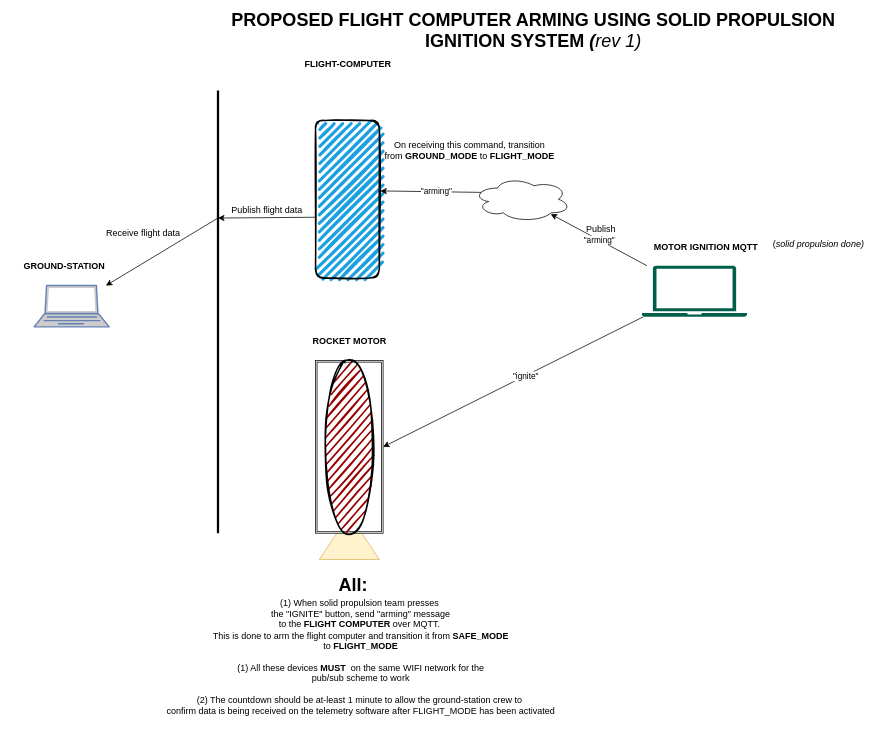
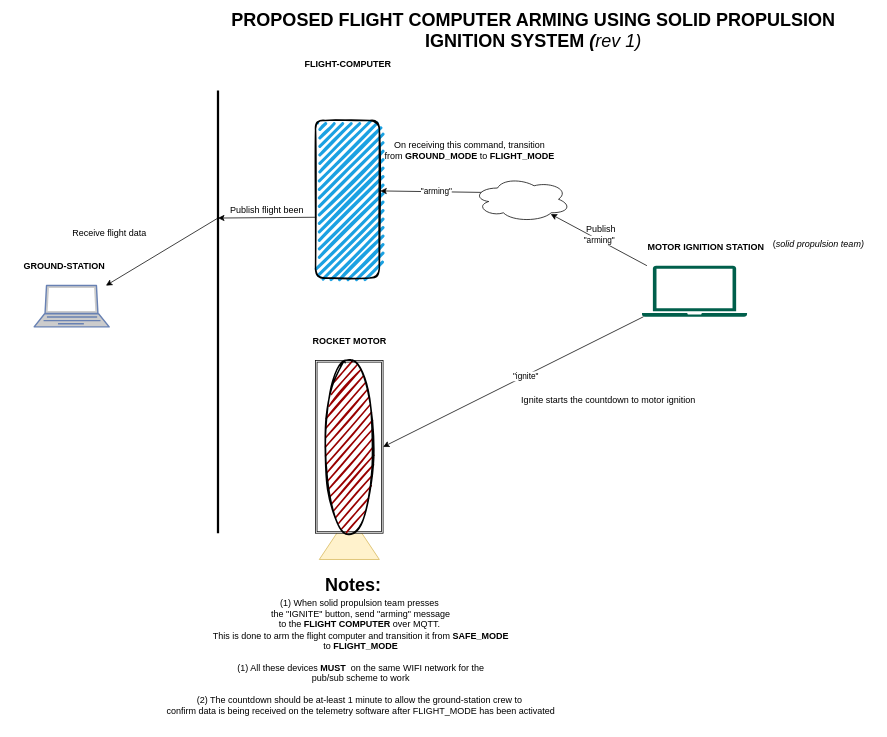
- <mxCell id="27" value="Publish flight data" style="text;html=1;align=center;verticalAlign=middle;resizable=0;points=[];autosize=1;strokeColor=none;fillColor=none;" vertex="1" parent="1"><mxGeometry x="295" y="265" width="120" height="30" as="geometry" /></mxCell>
+ <mxCell id="27" value="Publish flight been" style="text;html=1;align=center;verticalAlign=middle;resizable=0;points=[];autosize=1;strokeColor=none;fillColor=none;" vertex="1" parent="1"><mxGeometry x="295" y="265" width="120" height="30" as="geometry" /></mxCell>
- <mxCell id="28" value="Receive flight data" style="text;html=1;align=center;verticalAlign=middle;resizable=0;points=[];autosize=1;strokeColor=none;fillColor=none;" vertex="1" parent="1"><mxGeometry x="130" y="295" width="120" height="30" as="geometry" /></mxCell>
+ <mxCell id="28" value="Receive flight data" style="text;html=1;align=center;verticalAlign=middle;resizable=0;points=[];autosize=1;strokeColor=none;fillColor=none;" vertex="1" parent="1"><mxGeometry x="85" y="295" width="120" height="30" as="geometry" /></mxCell>
- <mxCell id="17" value="(&lt;i&gt;solid propulsion done)&lt;/i&gt;" style="text;html=1;align=center;verticalAlign=middle;resizable=0;points=[];autosize=1;strokeColor=none;fillColor=none;" vertex="1" parent="1"><mxGeometry x="1020" y="310" width="140" height="30" as="geometry" /></mxCell>
+ <mxCell id="17" value="(&lt;i&gt;solid propulsion team)&lt;/i&gt;" style="text;html=1;align=center;verticalAlign=middle;resizable=0;points=[];autosize=1;strokeColor=none;fillColor=none;" vertex="1" parent="1"><mxGeometry x="1020" y="310" width="140" height="30" as="geometry" /></mxCell>
- <mxCell id="8" value="&lt;b&gt;MOTOR IGNITION MQTT&lt;/b&gt;" style="text;html=1;align=center;verticalAlign=middle;resizable=0;points=[];autosize=1;strokeColor=none;fillColor=none;" vertex="1" parent="1"><mxGeometry x="850" y="313.5" width="180" height="30" as="geometry" /></mxCell>
+ <mxCell id="8" value="&lt;b&gt;MOTOR IGNITION STATION&lt;/b&gt;" style="text;html=1;align=center;verticalAlign=middle;resizable=0;points=[];autosize=1;strokeColor=none;fillColor=none;" vertex="1" parent="1"><mxGeometry x="850" y="313.5" width="180" height="30" as="geometry" /></mxCell>
+ <mxCell id="23" value="Ignite starts the countdown to motor ignition&lt;div&gt;&lt;br/&gt;&lt;/div&gt;" style="text;html=1;align=center;verticalAlign=middle;resizable=0;points=[];autosize=1;strokeColor=none;fillColor=none;" vertex="1" parent="1"><mxGeometry x="680" y="520" width="260" height="40" as="geometry" /></mxCell>
- <mxCell id="29" value="All:" style="text;strokeColor=none;fillColor=none;html=1;fontSize=24;fontStyle=1;verticalAlign=middle;align=center;" vertex="1" parent="1"><mxGeometry x="420" y="760" width="100" height="40" as="geometry" /></mxCell>
+ <mxCell id="29" value="Notes:" style="text;strokeColor=none;fillColor=none;html=1;fontSize=24;fontStyle=1;verticalAlign=middle;align=center;" vertex="1" parent="1"><mxGeometry x="420" y="760" width="100" height="40" as="geometry" /></mxCell>
